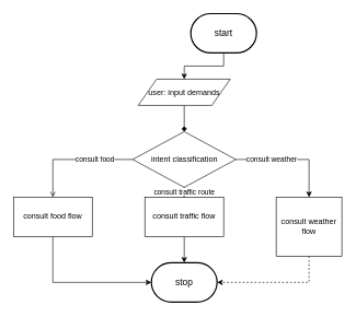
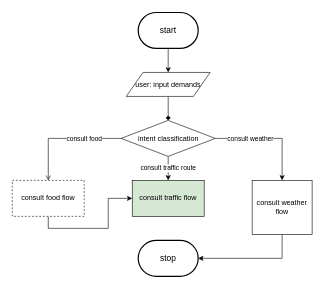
- <mxCell id="3" value="&lt;span style=&quot;font-size: 14px&quot;&gt;start&lt;/span&gt;" style="strokeWidth=2;html=1;shape=mxgraph.flowchart.terminator;whiteSpace=wrap;" vertex="1" parent="1"><mxGeometry x="290" y="20.019" width="100" height="60" as="geometry" /></mxCell>
+ <mxCell id="3" value="&lt;span style=&quot;font-size: 14px&quot;&gt;start&lt;/span&gt;" style="strokeWidth=2;html=1;shape=mxgraph.flowchart.terminator;whiteSpace=wrap;" vertex="1" parent="1"><mxGeometry x="230" y="20.019" width="100" height="60" as="geometry" /></mxCell>
- <mxCell id="9" value="intent classification" style="rhombus;whiteSpace=wrap;html=1;" vertex="1" parent="1"><mxGeometry x="201.5" y="200" width="157" height="85" as="geometry" /></mxCell>
+ <mxCell id="9" value="intent classification" style="rhombus;whiteSpace=wrap;html=1;" vertex="1" parent="1"><mxGeometry x="201.5" y="200" width="157" height="60" as="geometry" /></mxCell>
- <mxCell id="11" value="consult food flow" style="rounded=0;whiteSpace=wrap;html=1;" vertex="1" parent="1"><mxGeometry x="20" y="300" width="120" height="60" as="geometry" /></mxCell>
+ <mxCell id="11" value="consult food flow" style="rounded=0;whiteSpace=wrap;html=1;dashed=1;" vertex="1" parent="1"><mxGeometry x="20" y="300" width="120" height="60" as="geometry" /></mxCell>
- <mxCell id="13" value="consult traffic flow" style="rounded=0;whiteSpace=wrap;html=1;" vertex="1" parent="1"><mxGeometry x="220" y="300" width="120" height="60" as="geometry" /></mxCell>
+ <mxCell id="13" value="consult traffic flow" style="rounded=0;whiteSpace=wrap;html=1;fillColor=#d5e8d4;" vertex="1" parent="1"><mxGeometry x="220" y="300" width="120" height="60" as="geometry" /></mxCell>
- <mxCell id="10" style="edgeStyle=orthogonalEdgeStyle;rounded=0;orthogonalLoop=1;jettySize=auto;html=1;exitX=0.5;exitY=1;exitDx=0;exitDy=0;entryX=0;entryY=0.5;entryDx=0;entryDy=0;entryPerimeter=0;" edge="1" parent="1" source="11" target="16"><mxGeometry relative="1" as="geometry" /></mxCell>
+ <mxCell id="10" style="edgeStyle=orthogonalEdgeStyle;rounded=0;orthogonalLoop=1;jettySize=auto;html=1;exitX=0.5;exitY=1;exitDx=0;exitDy=0;" edge="1" parent="1" source="11" target="13"><mxGeometry relative="1" as="geometry" /></mxCell>
- <mxCell id="12" style="edgeStyle=orthogonalEdgeStyle;rounded=0;orthogonalLoop=1;jettySize=auto;html=1;exitX=0.5;exitY=1;exitDx=0;exitDy=0;entryX=0.5;entryY=0;entryDx=0;entryDy=0;entryPerimeter=0;" edge="1" parent="1" source="13" target="16"><mxGeometry relative="1" as="geometry" /></mxCell>
- <mxCell id="14" style="edgeStyle=orthogonalEdgeStyle;rounded=0;orthogonalLoop=1;jettySize=auto;html=1;exitX=0.5;exitY=1;exitDx=0;exitDy=0;entryX=1;entryY=0.5;entryDx=0;entryDy=0;entryPerimeter=0;dashed=1;" edge="1" parent="1" source="15" target="16"><mxGeometry relative="1" as="geometry" /></mxCell>
+ <mxCell id="14" style="edgeStyle=orthogonalEdgeStyle;rounded=0;orthogonalLoop=1;jettySize=auto;html=1;exitX=0.5;exitY=1;exitDx=0;exitDy=0;entryX=1;entryY=0.5;entryDx=0;entryDy=0;entryPerimeter=0;" edge="1" parent="1" source="15" target="16"><mxGeometry relative="1" as="geometry" /></mxCell>
